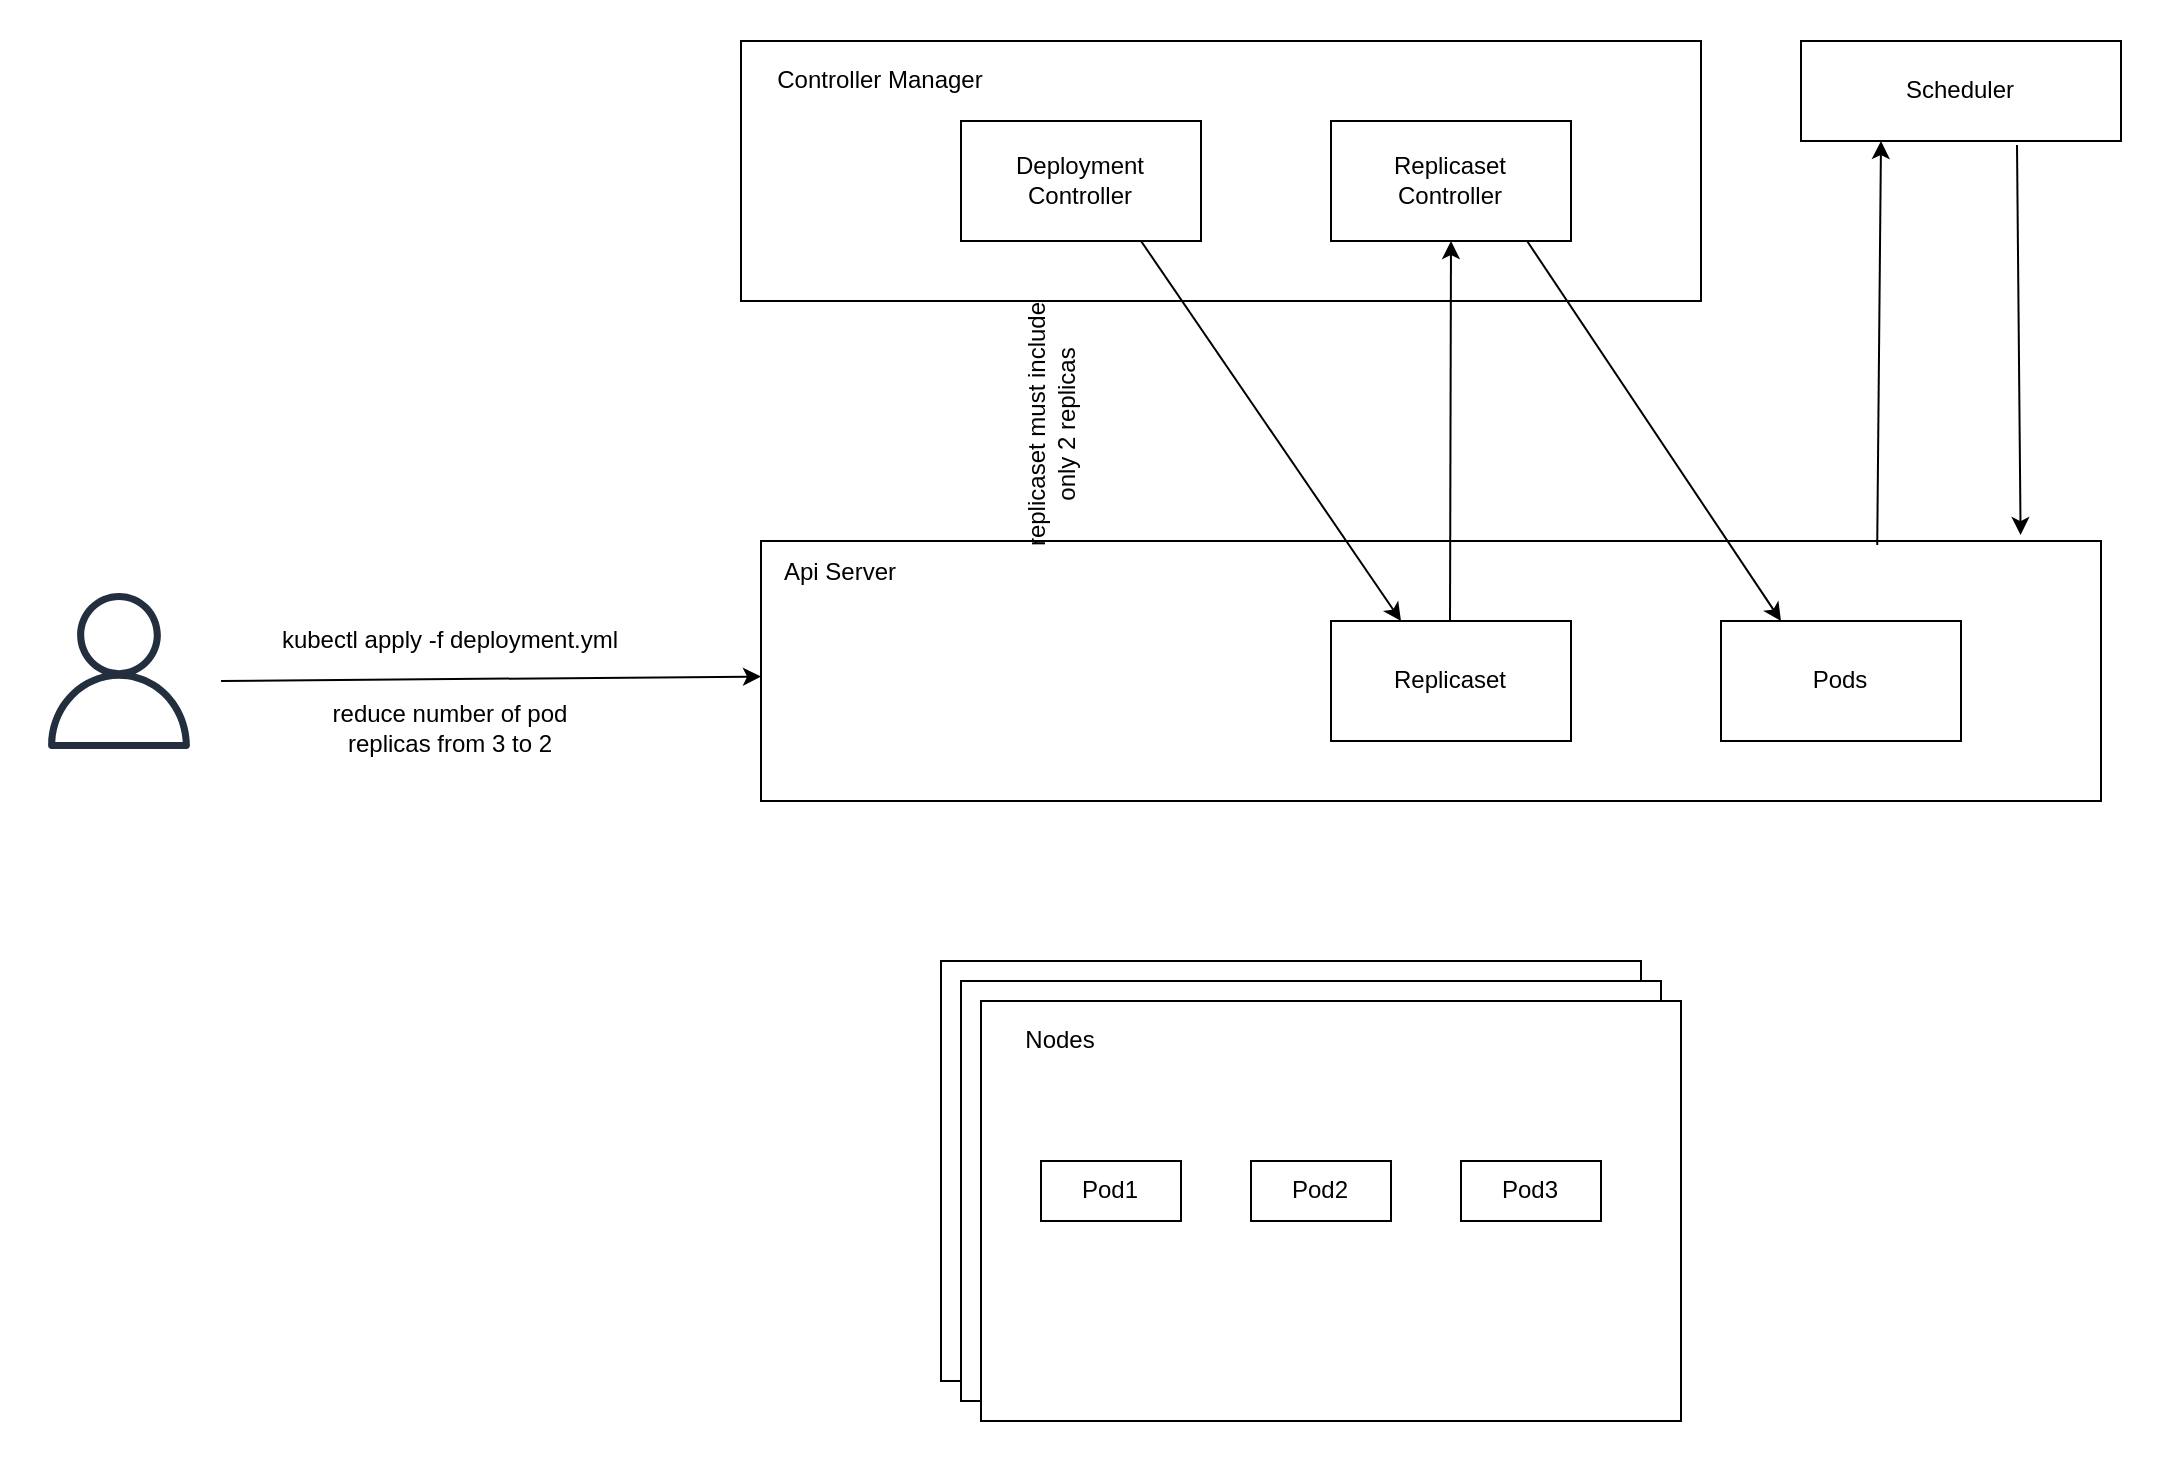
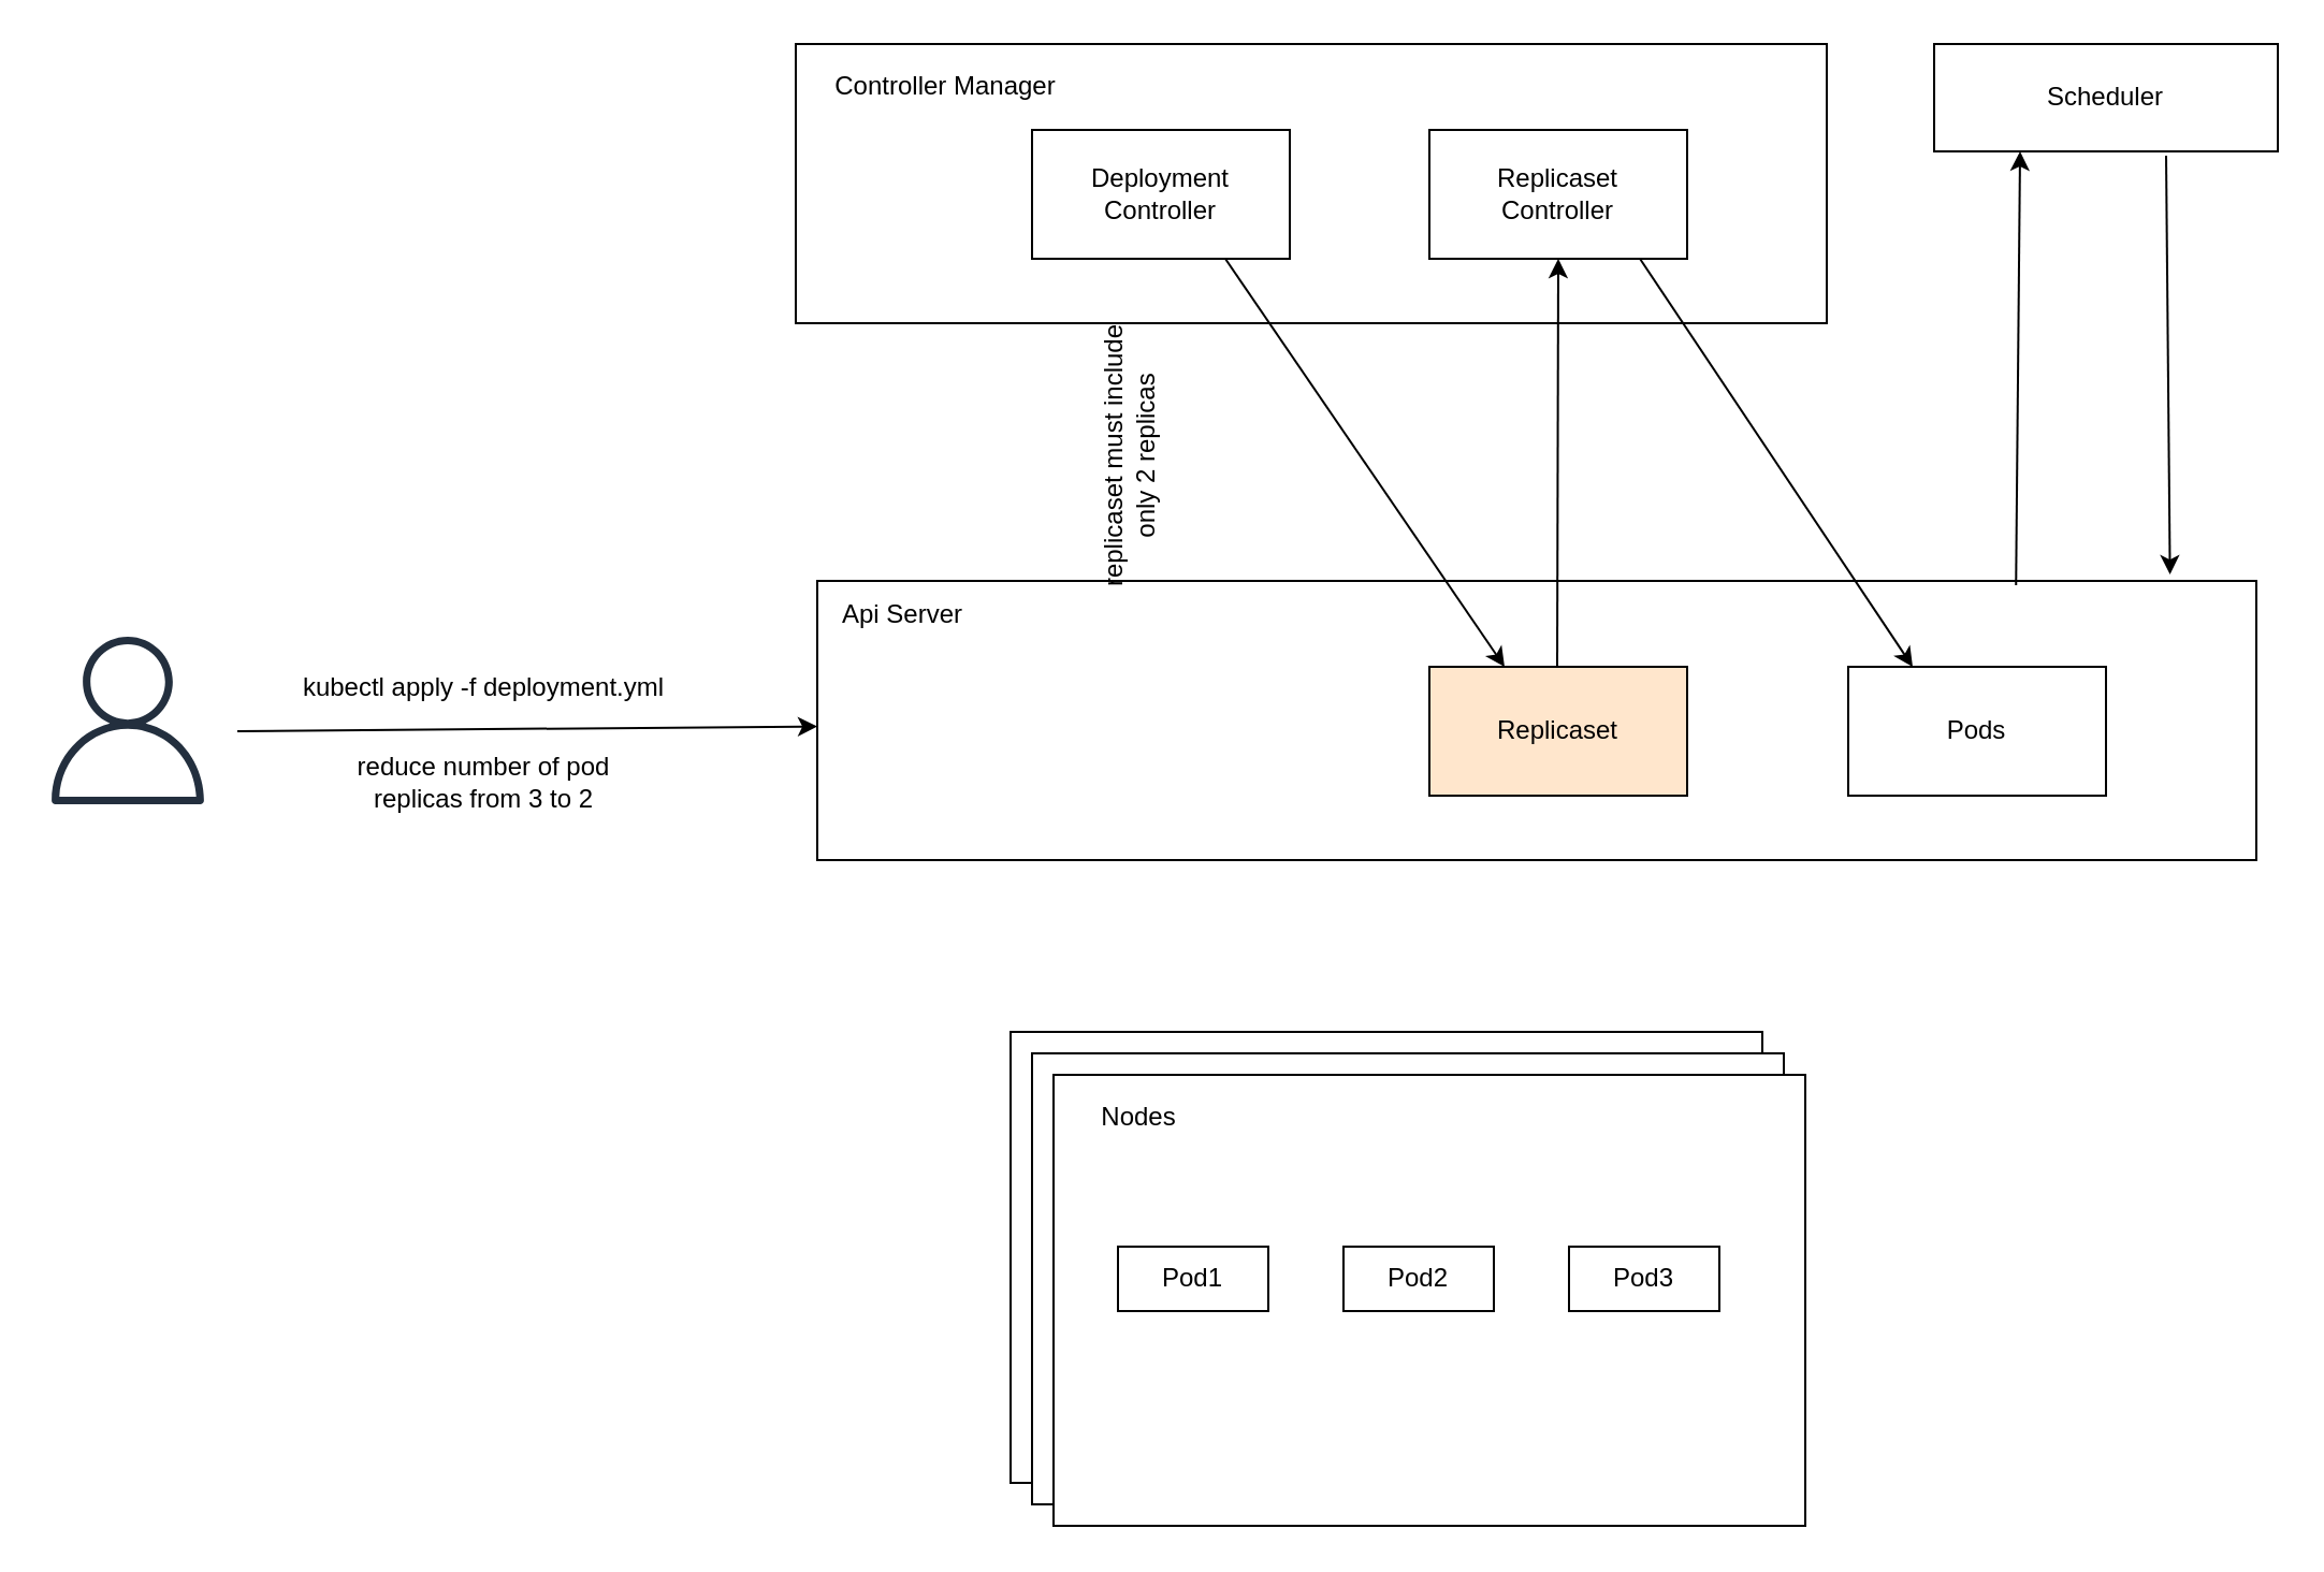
- <mxCell id="11" value="Replicaset" style="rounded=0;whiteSpace=wrap;html=1;" vertex="1" parent="1"><mxGeometry x="665" y="310" width="120" height="60" as="geometry" /></mxCell>
+ <mxCell id="11" value="Replicaset" style="rounded=0;whiteSpace=wrap;html=1;fillColor=#ffe6cc;" vertex="1" parent="1"><mxGeometry x="665" y="310" width="120" height="60" as="geometry" /></mxCell>
